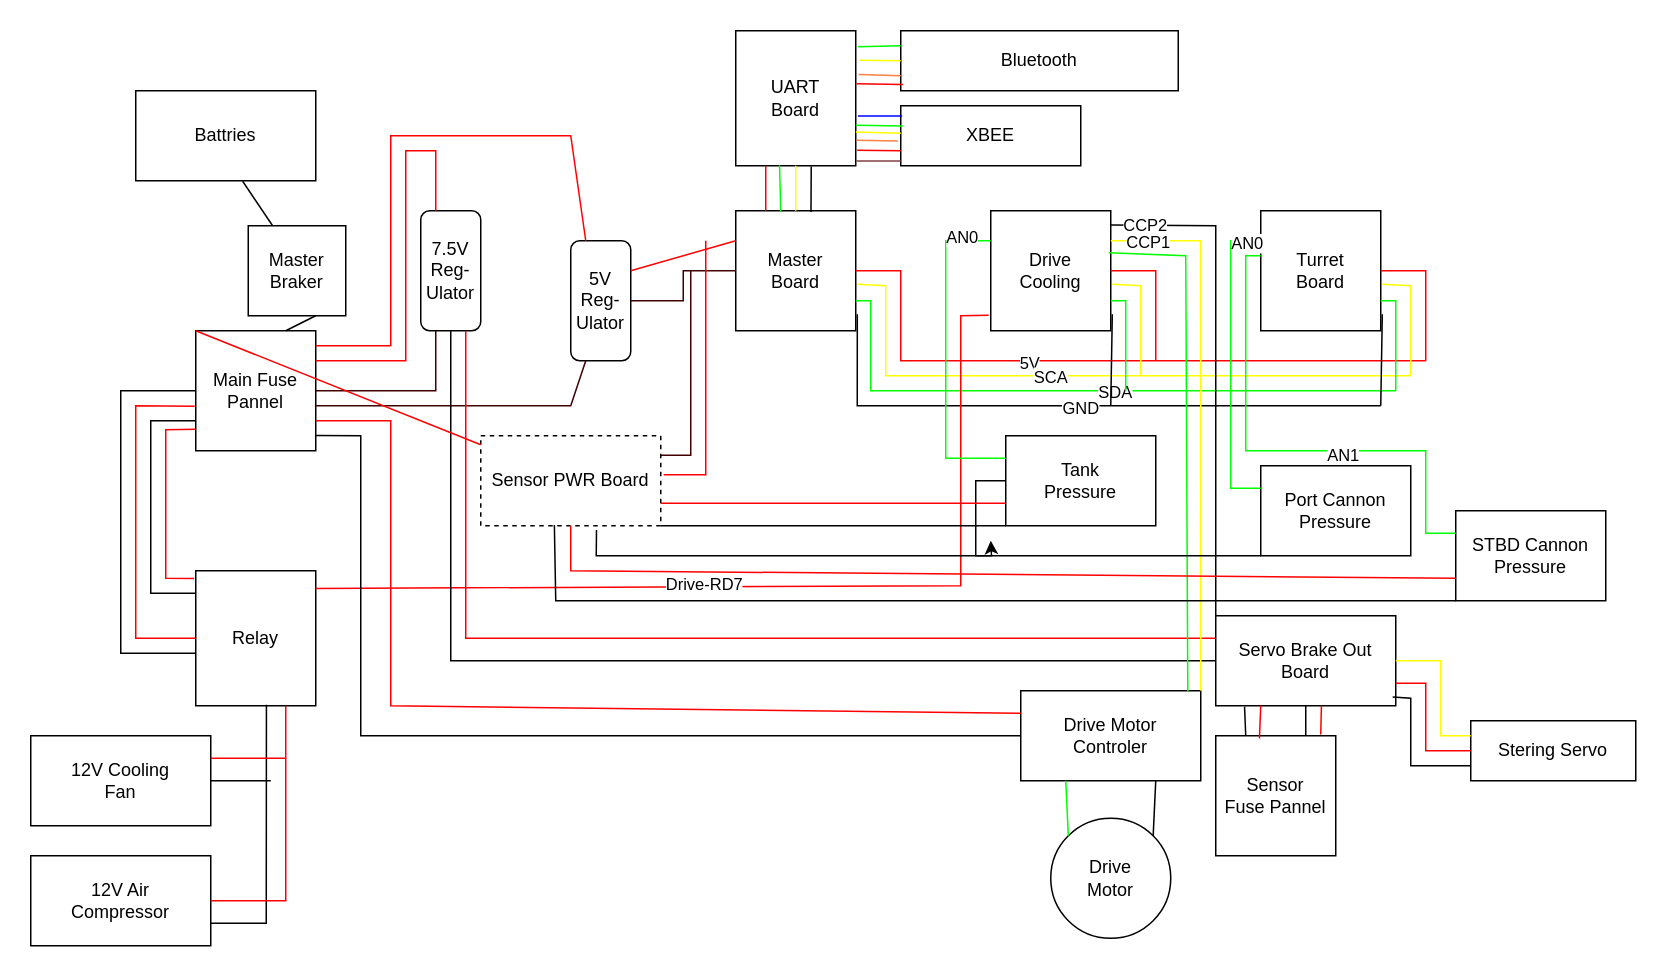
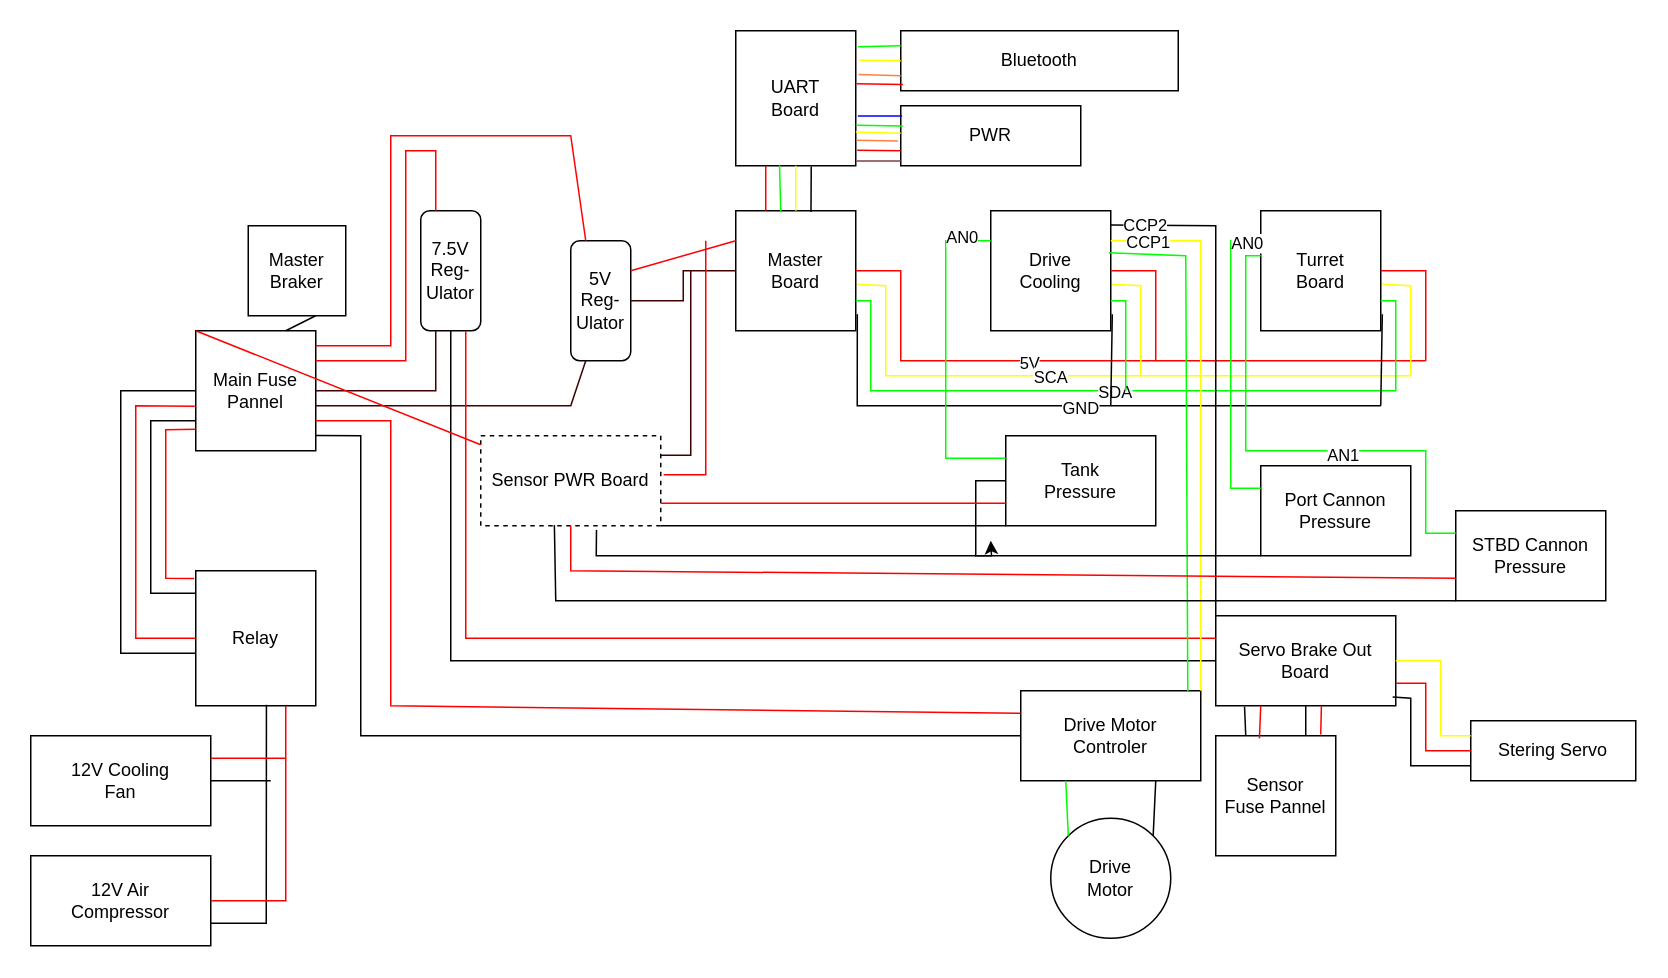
- <mxCell id="101" value="Battries" style="rounded=0;whiteSpace=wrap;html=1;" vertex="1" parent="1"><mxGeometry x="90" y="60" width="120" height="60" as="geometry" /></mxCell>
- <mxCell id="34" value="XBEE" style="rounded=0;whiteSpace=wrap;html=1;" vertex="1" parent="1"><mxGeometry x="600" y="70" width="120" height="40" as="geometry" /></mxCell>
+ <mxCell id="34" value="PWR" style="rounded=0;whiteSpace=wrap;html=1;" vertex="1" parent="1"><mxGeometry x="600" y="70" width="120" height="40" as="geometry" /></mxCell>
- <mxCell id="103" value="" style="endArrow=none;html=1;rounded=0;entryX=0.594;entryY=1.006;entryDx=0;entryDy=0;exitX=0.25;exitY=0;exitDx=0;exitDy=0;entryPerimeter=0;" edge="1" parent="1" source="102" target="101"><mxGeometry width="50" height="50" relative="1" as="geometry"><mxPoint x="390" y="300" as="sourcePoint" /><mxPoint x="440" y="250" as="targetPoint" /></mxGeometry></mxCell>
- <mxCell id="55" value="" style="endArrow=none;html=1;rounded=0;exitX=0.996;exitY=0.131;exitDx=0;exitDy=0;entryX=-0.017;entryY=0.871;entryDx=0;entryDy=0;entryPerimeter=0;strokeColor=#ff0000;exitPerimeter=0;" edge="1" parent="1" source="50" target="20"><mxGeometry width="50" height="50" relative="1" as="geometry"><mxPoint x="280" y="370" as="sourcePoint" /><mxPoint x="640" y="190" as="targetPoint" /><Array as="points"><mxPoint x="640" y="390" /><mxPoint x="640" y="210" /></Array></mxGeometry></mxCell>
- <mxCell id="56" value="Drive-RD7" style="edgeLabel;html=1;align=center;verticalAlign=middle;resizable=0;points=[];" connectable="0" vertex="1" parent="55"><mxGeometry x="-0.175" y="2" relative="1" as="geometry"><mxPoint as="offset" /></mxGeometry></mxCell>
